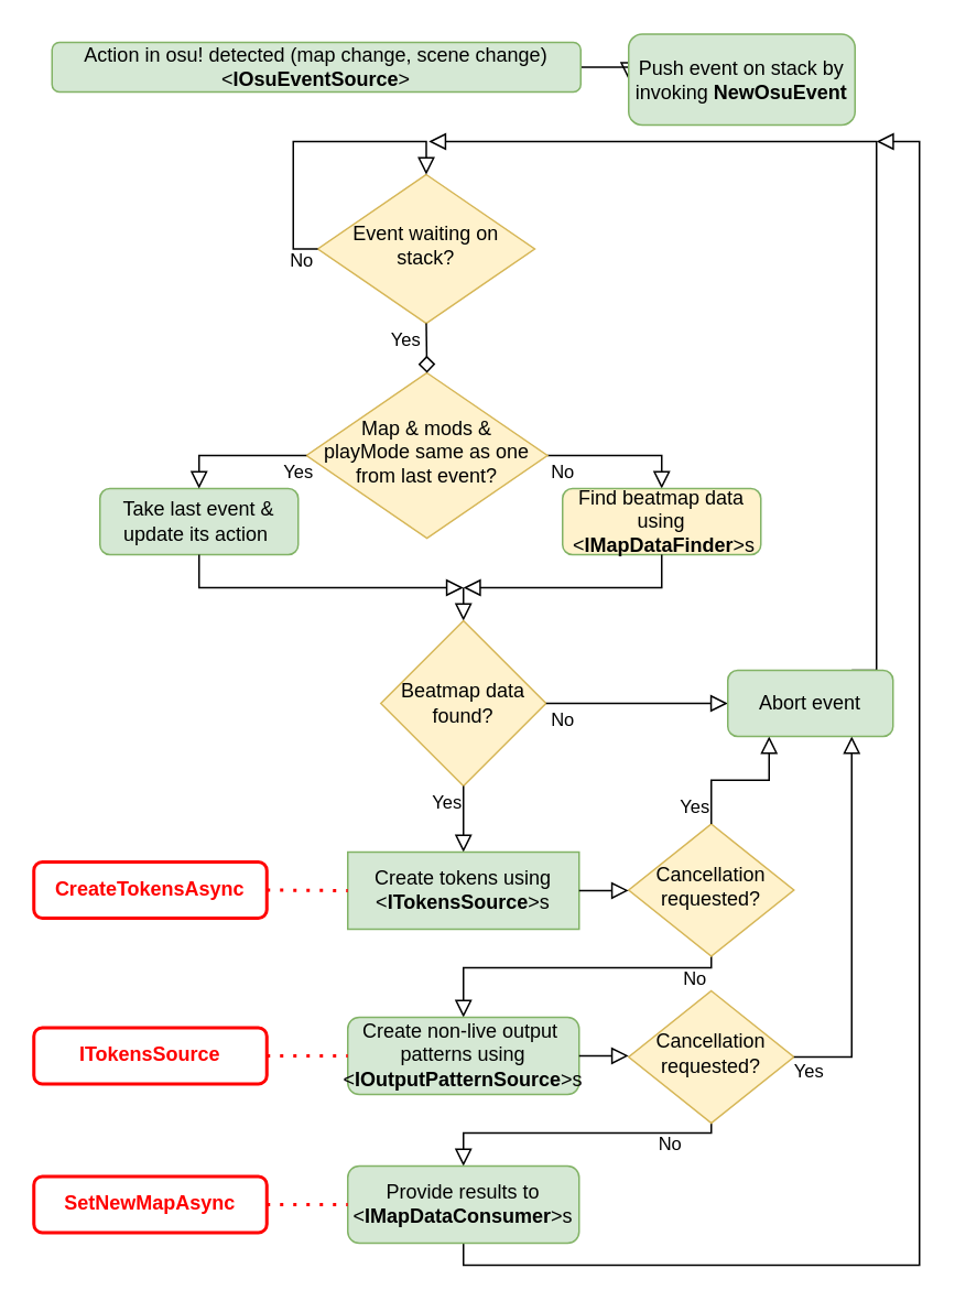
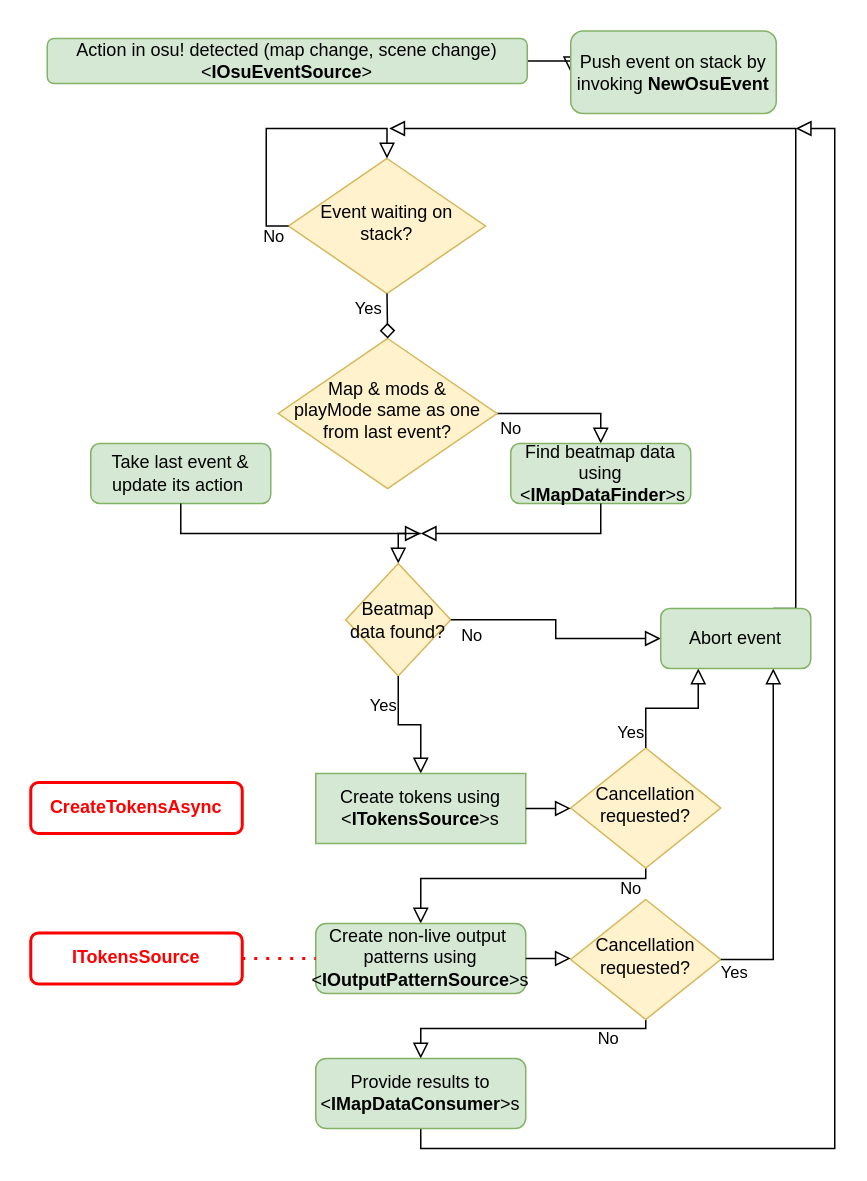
- <mxCell id="7" value="Yes" style="edgeStyle=orthogonalEdgeStyle;rounded=0;html=1;jettySize=auto;orthogonalLoop=1;fontSize=11;endArrow=block;endFill=0;endSize=8;strokeWidth=1;shadow=0;labelBackgroundColor=none;exitX=0;exitY=0.5;exitDx=0;exitDy=0;entryX=0.5;entryY=0;entryDx=0;entryDy=0;" parent="1" source="5" target="6" edge="1"><mxGeometry x="-0.882" y="10" relative="1" as="geometry"><mxPoint as="offset" /><mxPoint x="370" y="295" as="sourcePoint" /><mxPoint x="430" y="385" as="targetPoint" /></mxGeometry></mxCell>
- <mxCell id="24" value="Find beatmap data&lt;br&gt;using&lt;br&gt;&amp;nbsp;&amp;lt;&lt;b&gt;IMapDataFinder&lt;/b&gt;&amp;gt;s" style="rounded=1;whiteSpace=wrap;html=1;fontSize=12;glass=0;strokeWidth=1;shadow=0;fillColor=#fff2cc;strokeColor=#82b366;" parent="1" vertex="1"><mxGeometry x="340" y="295" width="120" height="40" as="geometry" /></mxCell>
+ <mxCell id="24" value="Find beatmap data&lt;br&gt;using&lt;br&gt;&amp;nbsp;&amp;lt;&lt;b&gt;IMapDataFinder&lt;/b&gt;&amp;gt;s" style="rounded=1;whiteSpace=wrap;html=1;fontSize=12;glass=0;strokeWidth=1;shadow=0;fillColor=#d5e8d4;strokeColor=#82b366;" parent="1" vertex="1"><mxGeometry x="340" y="295" width="120" height="40" as="geometry" /></mxCell>
- <mxCell id="10" value="Beatmap data found?" style="rhombus;whiteSpace=wrap;html=1;hachureGap=4;pointerEvents=0;fillColor=#fff2cc;strokeColor=#d6b656;" parent="1" vertex="1"><mxGeometry x="230" y="375" width="100" height="100" as="geometry" /></mxCell>
+ <mxCell id="10" value="Beatmap data found?" style="rhombus;whiteSpace=wrap;html=1;hachureGap=4;pointerEvents=0;fillColor=#fff2cc;strokeColor=#d6b656;" parent="1" vertex="1"><mxGeometry x="230" y="375" width="70" height="75" as="geometry" /></mxCell>
- <mxCell id="35" value="" style="endArrow=none;dashed=1;html=1;dashPattern=1 3;strokeWidth=2;startSize=14;endSize=14;sourcePerimeterSpacing=8;targetPerimeterSpacing=8;fontColor=#FF0000;strokeColor=#FF0000;exitX=1;exitY=0.5;exitDx=0;exitDy=0;entryX=0;entryY=0.5;entryDx=0;entryDy=0;" parent="1" source="32" target="26" edge="1"><mxGeometry width="50" height="50" relative="1" as="geometry"><mxPoint x="-70" y="535" as="sourcePoint" /><mxPoint x="-9" y="505" as="targetPoint" /></mxGeometry></mxCell>
- <mxCell id="34" value="SetNewMapAsync" style="rounded=1;whiteSpace=wrap;html=1;fontSize=12;glass=0;strokeWidth=2;shadow=0;fillColor=none;strokeColor=#FF0000;fontColor=#FF0000;fontStyle=1" parent="1" vertex="1"><mxGeometry x="20" y="711.33" width="141" height="34" as="geometry" /></mxCell>
- <mxCell id="37" value="" style="endArrow=none;dashed=1;html=1;dashPattern=1 3;strokeWidth=2;startSize=14;endSize=14;sourcePerimeterSpacing=8;targetPerimeterSpacing=8;fontColor=#FF0000;strokeColor=#FF0000;exitX=1;exitY=0.5;exitDx=0;exitDy=0;entryX=0;entryY=0.5;entryDx=0;entryDy=0;" parent="1" source="34" target="28" edge="1"><mxGeometry width="50" height="50" relative="1" as="geometry"><mxPoint x="171" y="648.33" as="sourcePoint" /><mxPoint x="220" y="648.335" as="targetPoint" /></mxGeometry></mxCell>
